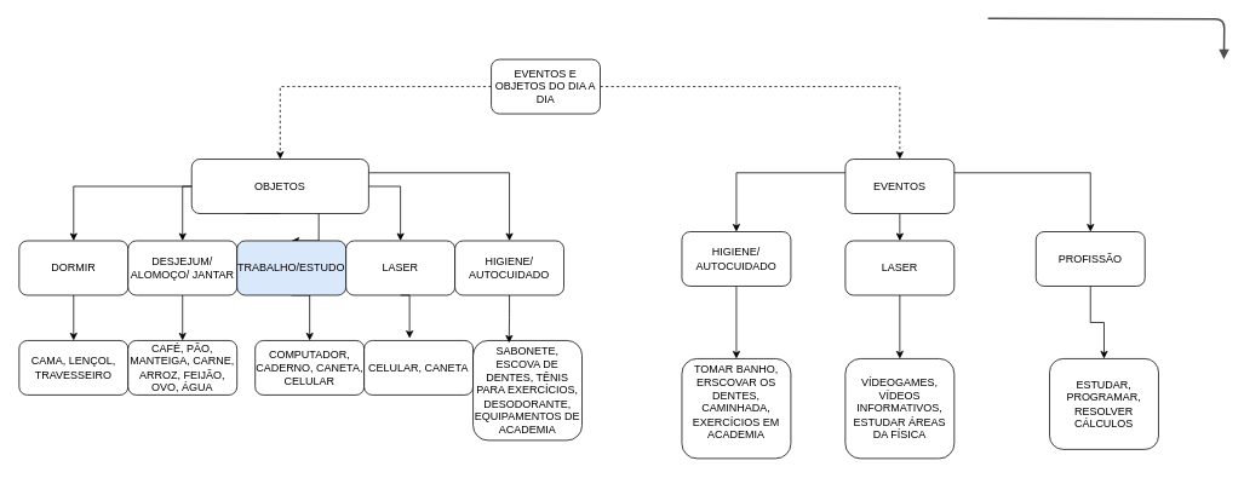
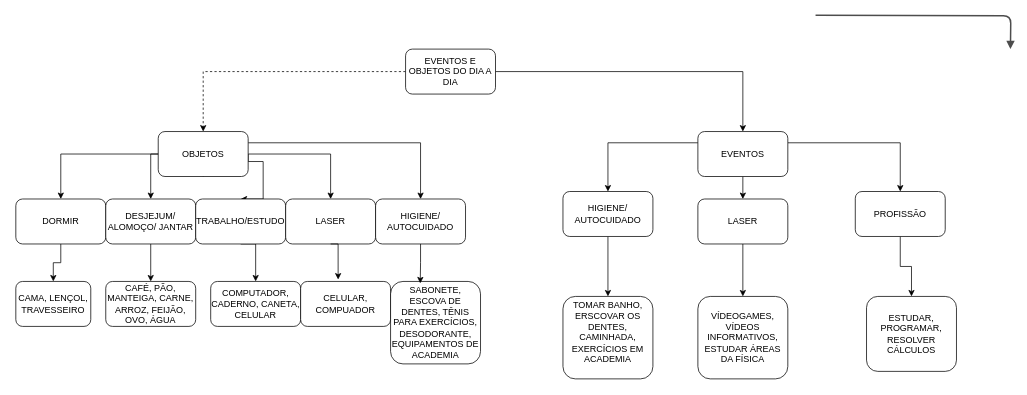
- <mxCell id="4" style="edgeStyle=orthogonalEdgeStyle;rounded=0;orthogonalLoop=1;jettySize=auto;html=1;exitX=1;exitY=0.5;exitDx=0;exitDy=0;dashed=1;" edge="1" parent="1" source="5" target="27"><mxGeometry relative="1" as="geometry" /></mxCell>
+ <mxCell id="4" style="edgeStyle=orthogonalEdgeStyle;rounded=0;orthogonalLoop=1;jettySize=auto;html=1;exitX=1;exitY=0.5;exitDx=0;exitDy=0;" edge="1" parent="1" source="5" target="27"><mxGeometry relative="1" as="geometry" /></mxCell>
- <mxCell id="11" value="&lt;font style=&quot;vertical-align: inherit;&quot;&gt;&lt;font style=&quot;vertical-align: inherit;&quot;&gt;OBJETOS&lt;/font&gt;&lt;/font&gt;" style="rounded=1;whiteSpace=wrap;html=1;" vertex="1" parent="1"><mxGeometry x="210" y="175" width="195" height="60" as="geometry" /></mxCell>
+ <mxCell id="11" value="&lt;font style=&quot;vertical-align: inherit;&quot;&gt;&lt;font style=&quot;vertical-align: inherit;&quot;&gt;OBJETOS&lt;/font&gt;&lt;/font&gt;" style="rounded=1;whiteSpace=wrap;html=1;" vertex="1" parent="1"><mxGeometry x="210" y="175" width="120" height="60" as="geometry" /></mxCell>
- <mxCell id="19" value="&lt;font style=&quot;vertical-align: inherit;&quot;&gt;&lt;font style=&quot;vertical-align: inherit;&quot;&gt;TRABALHO/ESTUDO&lt;/font&gt;&lt;/font&gt;" style="rounded=1;whiteSpace=wrap;html=1;fillColor=#dae8fc;" vertex="1" parent="1"><mxGeometry x="260" y="265" width="120" height="60" as="geometry" /></mxCell>
+ <mxCell id="19" value="&lt;font style=&quot;vertical-align: inherit;&quot;&gt;&lt;font style=&quot;vertical-align: inherit;&quot;&gt;TRABALHO/ESTUDO&lt;/font&gt;&lt;/font&gt;" style="rounded=1;whiteSpace=wrap;html=1;" vertex="1" parent="1"><mxGeometry x="260" y="265" width="120" height="60" as="geometry" /></mxCell>
- <mxCell id="14" value="&lt;font style=&quot;vertical-align: inherit;&quot;&gt;&lt;font style=&quot;vertical-align: inherit;&quot;&gt;CAMA, LENÇOL, TRAVESSEIRO&lt;/font&gt;&lt;/font&gt;" style="rounded=1;whiteSpace=wrap;html=1;" vertex="1" parent="1"><mxGeometry x="20" y="375" width="120" height="60" as="geometry" /></mxCell>
+ <mxCell id="14" value="&lt;font style=&quot;vertical-align: inherit;&quot;&gt;&lt;font style=&quot;vertical-align: inherit;&quot;&gt;CAMA, LENÇOL, TRAVESSEIRO&lt;/font&gt;&lt;/font&gt;" style="rounded=1;whiteSpace=wrap;html=1;" vertex="1" parent="1"><mxGeometry x="20" y="375" width="100" height="60" as="geometry" /></mxCell>
- <mxCell id="22" value="&lt;font style=&quot;vertical-align: inherit;&quot;&gt;&lt;font style=&quot;vertical-align: inherit;&quot;&gt;CELULAR, CANETA&lt;/font&gt;&lt;/font&gt;" style="rounded=1;whiteSpace=wrap;html=1;" vertex="1" parent="1"><mxGeometry x="400" y="375" width="120" height="60" as="geometry" /></mxCell>
+ <mxCell id="22" value="&lt;font style=&quot;vertical-align: inherit;&quot;&gt;&lt;font style=&quot;vertical-align: inherit;&quot;&gt;CELULAR, COMPUADOR&lt;/font&gt;&lt;/font&gt;" style="rounded=1;whiteSpace=wrap;html=1;" vertex="1" parent="1"><mxGeometry x="400" y="375" width="120" height="60" as="geometry" /></mxCell>
